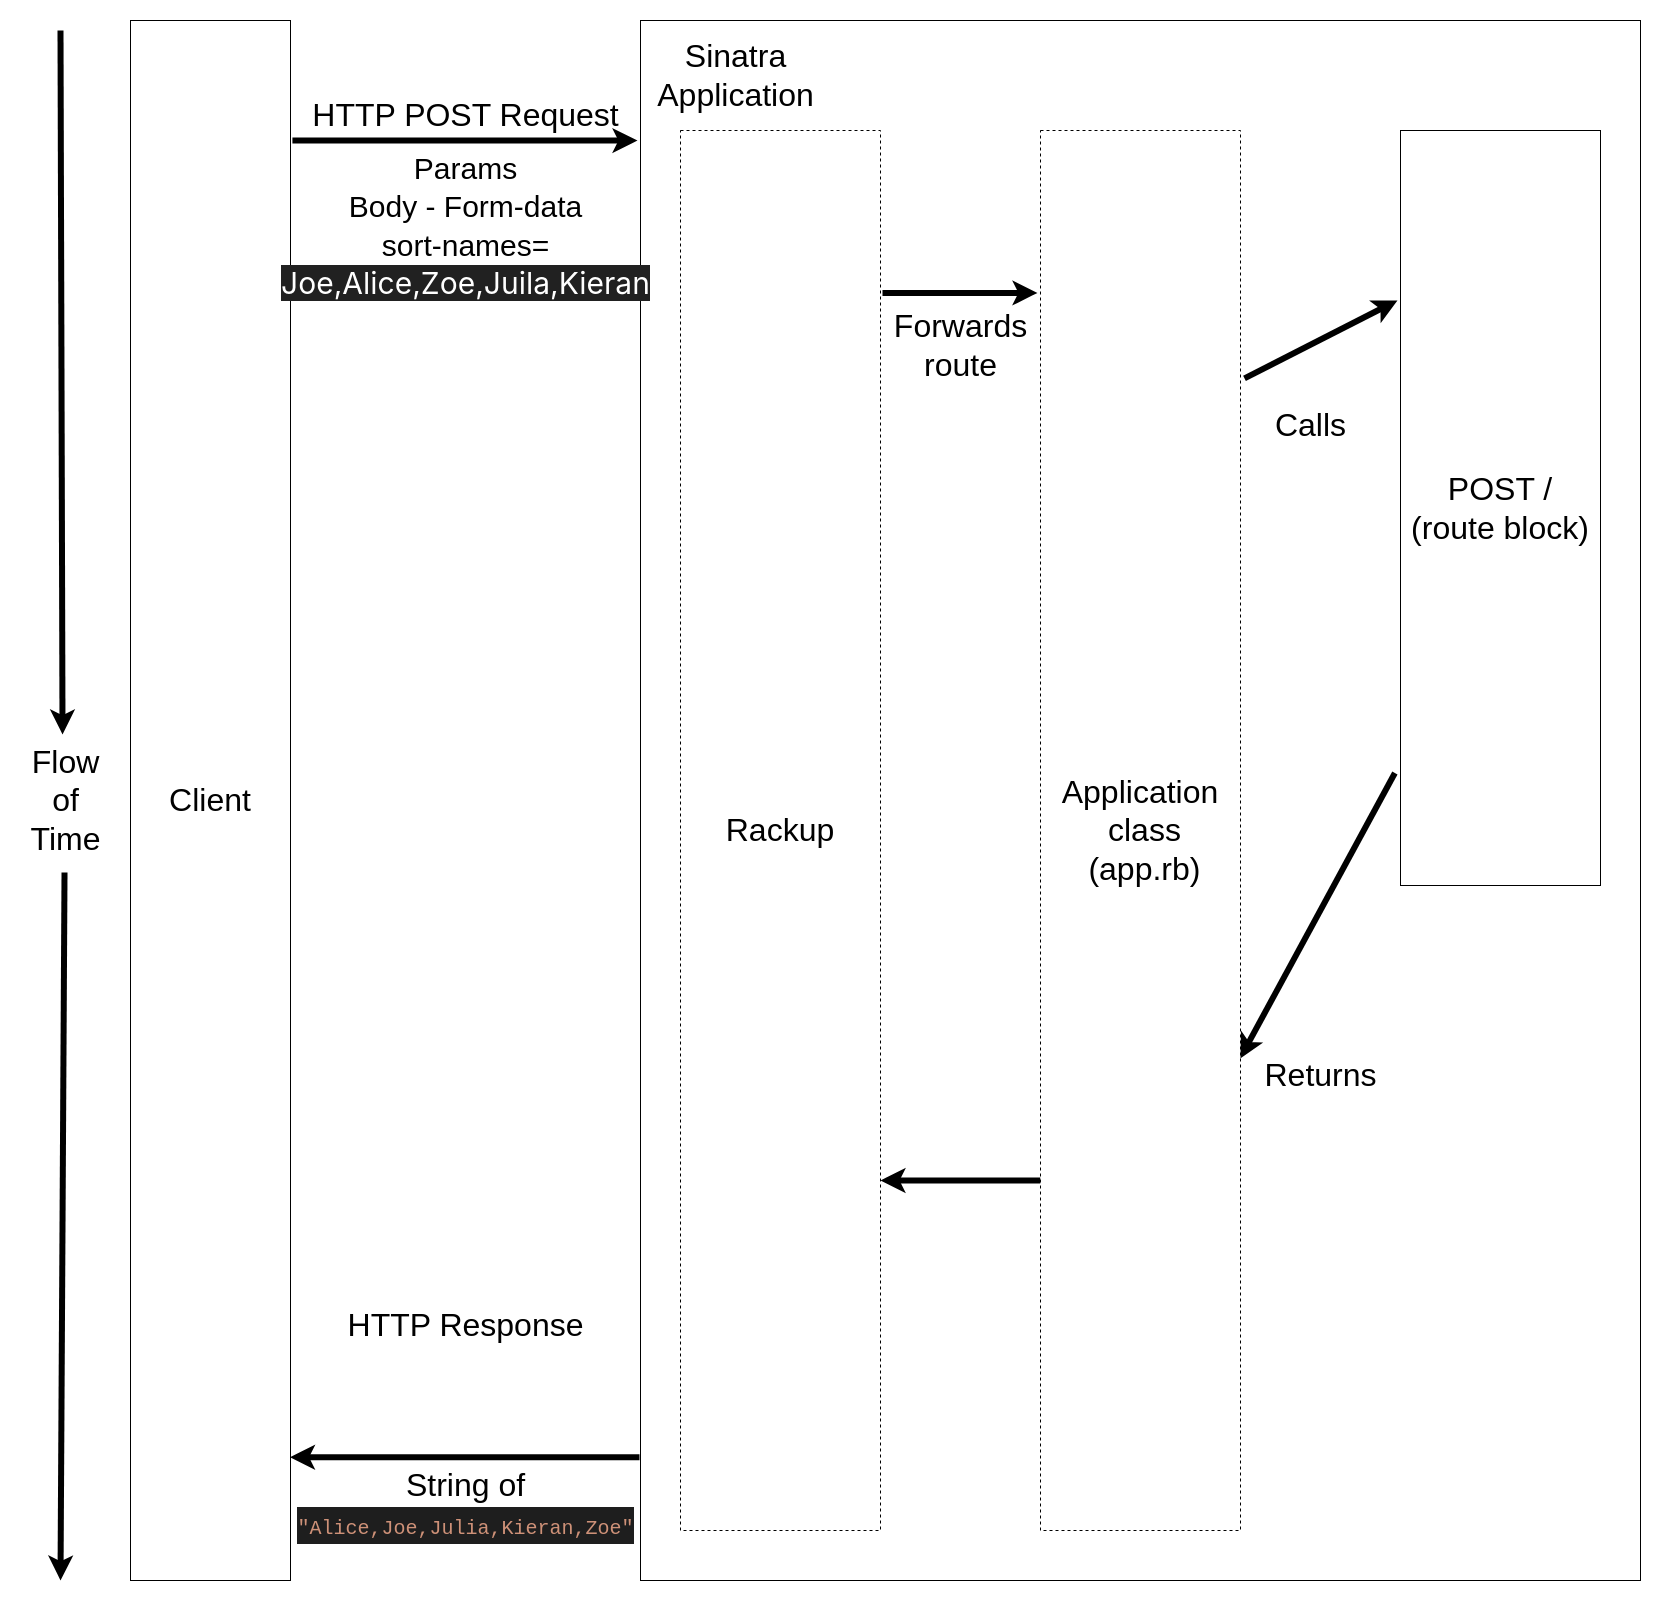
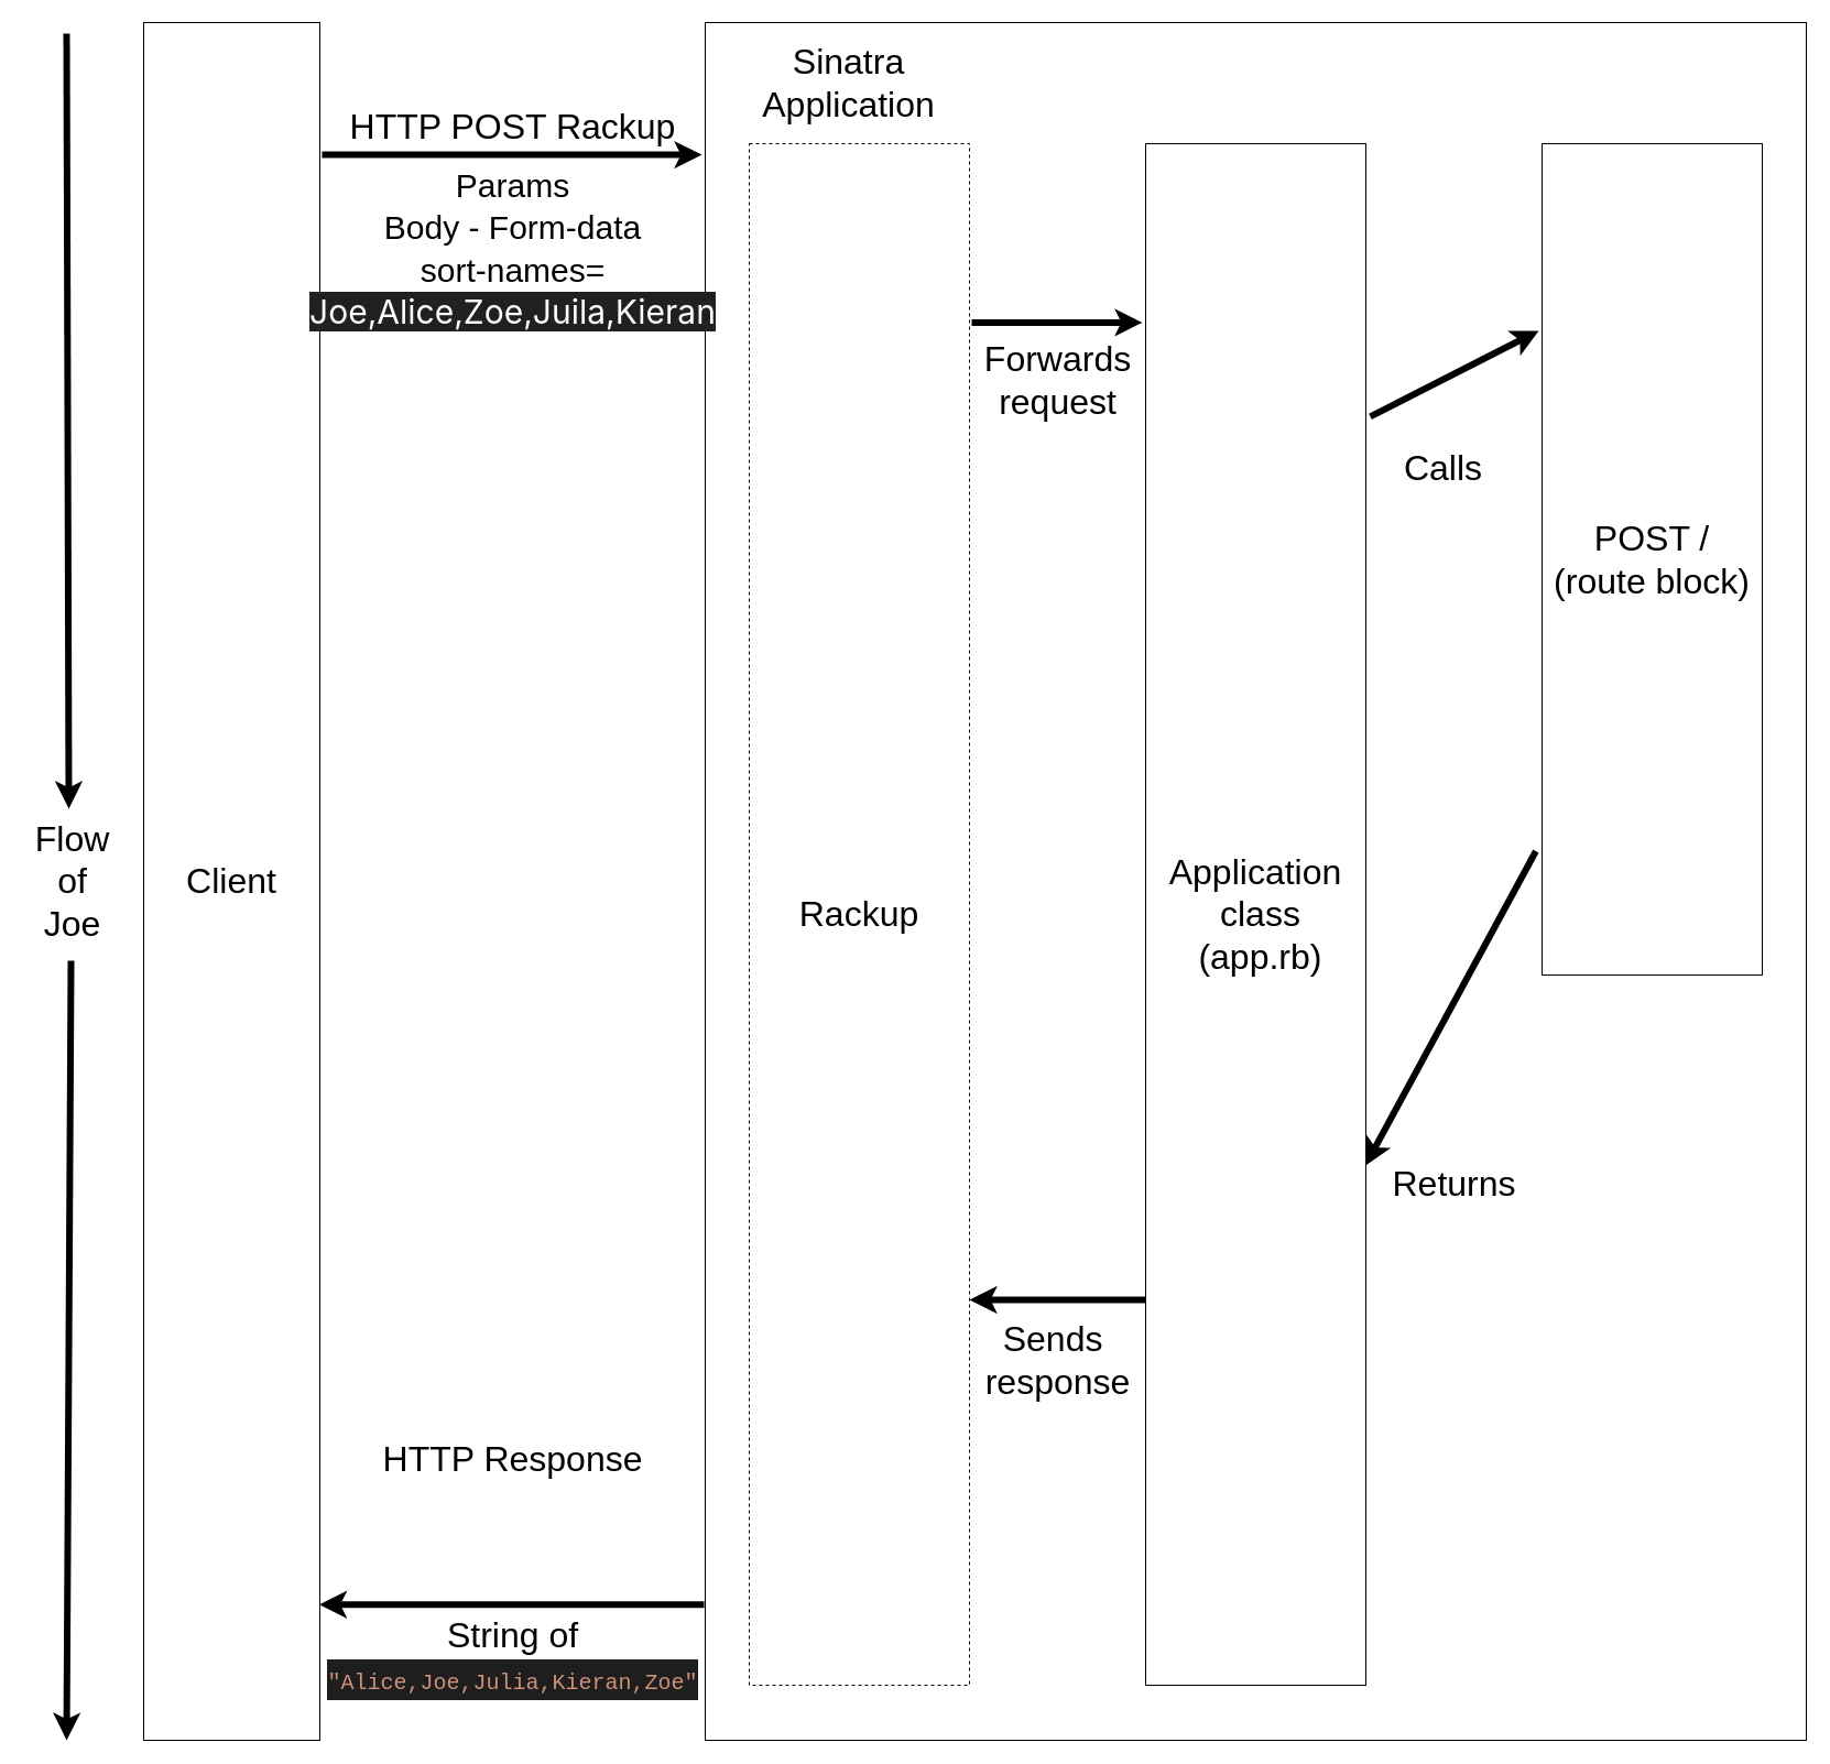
- <mxCell id="14" value="Sinatra&lt;br&gt;Application" style="text;html=1;align=center;verticalAlign=middle;resizable=0;points=[];autosize=1;strokeColor=none;fillColor=none;fontSize=32;" vertex="1" parent="1"><mxGeometry x="645" y="30" width="180" height="90" as="geometry" /></mxCell>
+ <mxCell id="14" value="Sinatra&lt;br&gt;Application" style="text;html=1;align=center;verticalAlign=middle;resizable=0;points=[];autosize=1;strokeColor=none;fillColor=none;fontSize=32;" vertex="1" parent="1"><mxGeometry x="680" y="30" width="180" height="90" as="geometry" /></mxCell>
- <mxCell id="15" value="HTTP POST Request" style="text;html=1;align=center;verticalAlign=middle;resizable=0;points=[];autosize=1;strokeColor=none;fillColor=none;fontSize=32;" vertex="1" parent="1"><mxGeometry x="300" y="90" width="330" height="50" as="geometry" /></mxCell>
+ <mxCell id="15" value="HTTP POST Rackup" style="text;html=1;align=center;verticalAlign=middle;resizable=0;points=[];autosize=1;strokeColor=none;fillColor=none;fontSize=32;" vertex="1" parent="1"><mxGeometry x="300" y="90" width="330" height="50" as="geometry" /></mxCell>
- <mxCell id="17" value="Forwards&lt;br&gt;route" style="text;html=1;align=center;verticalAlign=middle;resizable=0;points=[];autosize=1;strokeColor=none;fillColor=none;fontSize=32;" vertex="1" parent="1"><mxGeometry x="880" y="300" width="160" height="90" as="geometry" /></mxCell>
+ <mxCell id="17" value="Forwards&lt;br&gt;request" style="text;html=1;align=center;verticalAlign=middle;resizable=0;points=[];autosize=1;strokeColor=none;fillColor=none;fontSize=32;" vertex="1" parent="1"><mxGeometry x="880" y="300" width="160" height="90" as="geometry" /></mxCell>
- <mxCell id="21" value="Flow&lt;br&gt;of&lt;br&gt;Time" style="text;html=1;align=center;verticalAlign=middle;resizable=0;points=[];autosize=1;strokeColor=none;fillColor=none;fontSize=32;" vertex="1" parent="1"><mxGeometry x="20" y="735" width="90" height="130" as="geometry" /></mxCell>
+ <mxCell id="21" value="Flow&lt;br&gt;of&lt;br&gt;Joe" style="text;html=1;align=center;verticalAlign=middle;resizable=0;points=[];autosize=1;strokeColor=none;fillColor=none;fontSize=32;" vertex="1" parent="1"><mxGeometry x="20" y="735" width="90" height="130" as="geometry" /></mxCell>
- <mxCell id="12" value="&lt;font style=&quot;font-size: 32px;&quot;&gt;Application&lt;br&gt;&amp;nbsp;class&lt;br&gt;&amp;nbsp;(app.rb)&lt;/font&gt;" style="rounded=0;whiteSpace=wrap;html=1;dashed=1;" vertex="1" parent="1"><mxGeometry x="1040" y="130" width="200" height="1400" as="geometry" /></mxCell>
+ <mxCell id="12" value="&lt;font style=&quot;font-size: 32px;&quot;&gt;Application&lt;br&gt;&amp;nbsp;class&lt;br&gt;&amp;nbsp;(app.rb)&lt;/font&gt;" style="rounded=0;whiteSpace=wrap;html=1;" vertex="1" parent="1"><mxGeometry x="1040" y="130" width="200" height="1400" as="geometry" /></mxCell>
+ <mxCell id="18" value="Sends&amp;nbsp;&lt;br&gt;response" style="text;html=1;align=center;verticalAlign=middle;resizable=0;points=[];autosize=1;strokeColor=none;fillColor=none;fontSize=32;" vertex="1" parent="1"><mxGeometry x="880" y="1190" width="160" height="90" as="geometry" /></mxCell>
